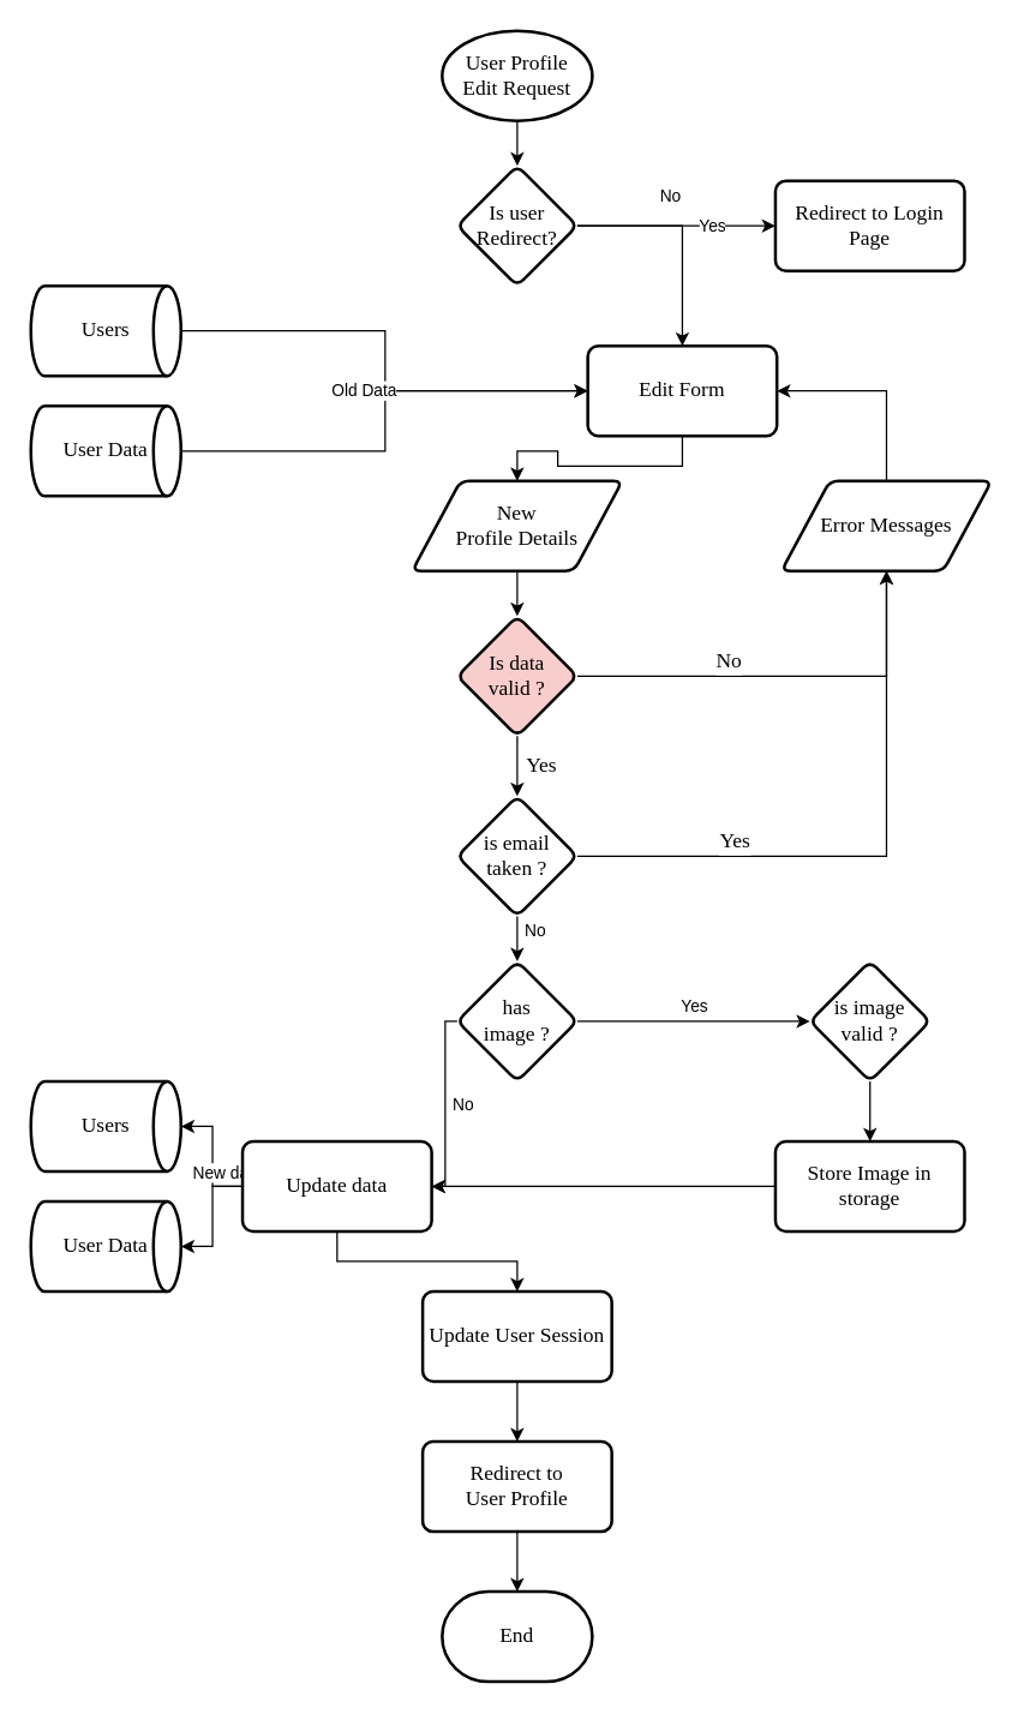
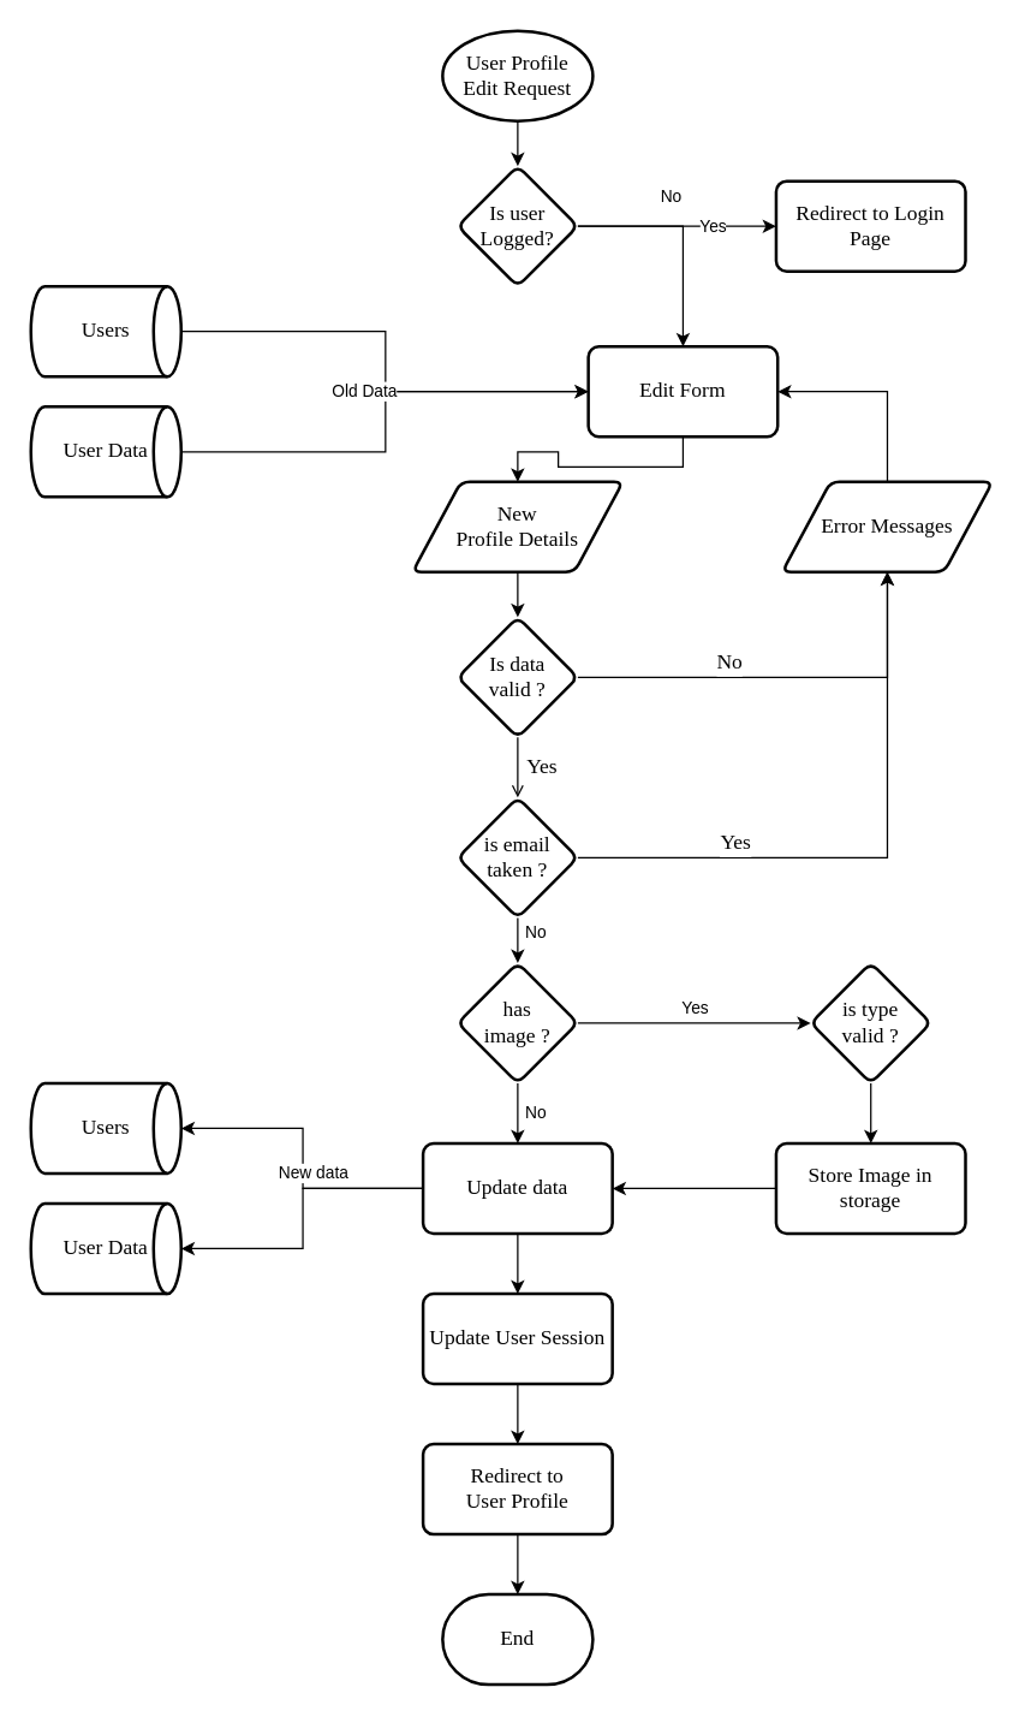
- <mxCell id="27" value="Is user&lt;br&gt;Redirect?" style="rhombus;whiteSpace=wrap;html=1;fontSize=14;fontFamily=Times New Roman;strokeWidth=2;rounded=1;arcSize=12;" vertex="1" parent="1"><mxGeometry x="304" y="110" width="80" height="80" as="geometry" /></mxCell>
+ <mxCell id="27" value="Is user&lt;br&gt;Logged?" style="rhombus;whiteSpace=wrap;html=1;fontSize=14;fontFamily=Times New Roman;strokeWidth=2;rounded=1;arcSize=12;" vertex="1" parent="1"><mxGeometry x="304" y="110" width="80" height="80" as="geometry" /></mxCell>
- <mxCell id="10" value="Is data&lt;br&gt;valid ?" style="rhombus;whiteSpace=wrap;html=1;fontSize=14;fontFamily=Times New Roman;strokeWidth=2;rounded=1;arcSize=12;fillColor=#f8cecc;" parent="1" vertex="1"><mxGeometry x="304" y="410" width="80" height="80" as="geometry" /></mxCell>
+ <mxCell id="10" value="Is data&lt;br&gt;valid ?" style="rhombus;whiteSpace=wrap;html=1;fontSize=14;fontFamily=Times New Roman;strokeWidth=2;rounded=1;arcSize=12;" parent="1" vertex="1"><mxGeometry x="304" y="410" width="80" height="80" as="geometry" /></mxCell>
- <mxCell id="9" value="Yes" style="edgeStyle=orthogonalEdgeStyle;rounded=0;orthogonalLoop=1;jettySize=auto;html=1;fontFamily=Times New Roman;fontSize=14;" parent="1" source="10" target="17" edge="1"><mxGeometry y="16" relative="1" as="geometry"><mxPoint as="offset" /></mxGeometry></mxCell>
+ <mxCell id="9" value="Yes" style="edgeStyle=orthogonalEdgeStyle;rounded=0;orthogonalLoop=1;jettySize=auto;html=1;fontFamily=Times New Roman;fontSize=14;endArrow=open;" parent="1" source="10" target="17" edge="1"><mxGeometry y="16" relative="1" as="geometry"><mxPoint as="offset" /></mxGeometry></mxCell>
- <mxCell id="37" value="is image &lt;br&gt;valid ?" style="rhombus;whiteSpace=wrap;html=1;fontSize=14;fontFamily=Times New Roman;strokeWidth=2;rounded=1;arcSize=12;" vertex="1" parent="1"><mxGeometry x="539" y="640" width="80" height="80" as="geometry" /></mxCell>
+ <mxCell id="37" value="is type &lt;br&gt;valid ?" style="rhombus;whiteSpace=wrap;html=1;fontSize=14;fontFamily=Times New Roman;strokeWidth=2;rounded=1;arcSize=12;" vertex="1" parent="1"><mxGeometry x="539" y="640" width="80" height="80" as="geometry" /></mxCell>
- <mxCell id="21" value="Update data" style="rounded=1;whiteSpace=wrap;html=1;absoluteArcSize=1;arcSize=14;strokeWidth=2;fontFamily=Times New Roman;fontSize=14;" parent="1" vertex="1"><mxGeometry x="161" y="760" width="126" height="60" as="geometry" /></mxCell>
+ <mxCell id="21" value="Update data" style="rounded=1;whiteSpace=wrap;html=1;absoluteArcSize=1;arcSize=14;strokeWidth=2;fontFamily=Times New Roman;fontSize=14;" parent="1" vertex="1"><mxGeometry x="281" y="760" width="126" height="60" as="geometry" /></mxCell>
